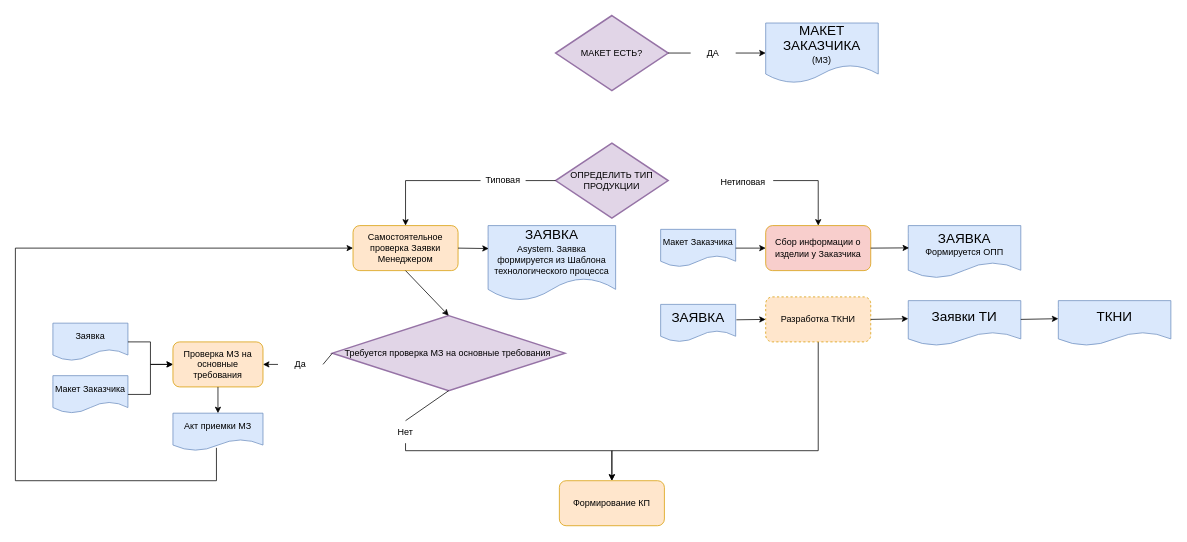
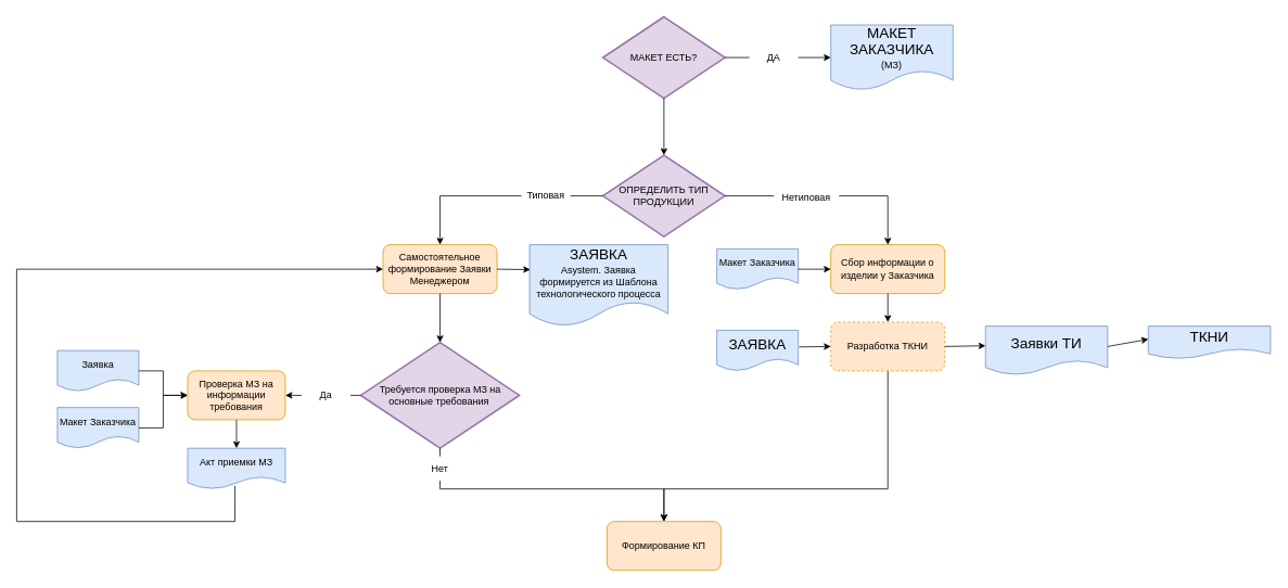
+ <mxCell id="8" value="" style="endArrow=classic;html=1;rounded=0;exitX=0.5;exitY=1;exitDx=0;exitDy=0;exitPerimeter=0;entryX=0.5;entryY=0;entryDx=0;entryDy=0;entryPerimeter=0;" parent="1" source="2" target="7" edge="1"><mxGeometry width="50" height="50" relative="1" as="geometry"><mxPoint x="840" y="350" as="sourcePoint" /><mxPoint x="890" y="300" as="targetPoint" /></mxGeometry></mxCell>
+ <mxCell id="46" value="" style="endArrow=none;html=1;rounded=0;fontSize=18;exitX=1;exitY=0.5;exitDx=0;exitDy=0;exitPerimeter=0;entryX=0;entryY=0.5;entryDx=0;entryDy=0;" edge="1" parent="1" source="7" target="45"><mxGeometry width="50" height="50" relative="1" as="geometry"><mxPoint x="890" y="240" as="sourcePoint" /><mxPoint x="1090" y="300" as="targetPoint" /><Array as="points" /></mxGeometry></mxCell>
- <mxCell id="9" value="Самостоятельное проверка Заявки Менеджером" style="rounded=1;whiteSpace=wrap;html=1;fillColor=#ffe6cc;strokeColor=#d79b00;" vertex="1" parent="1"><mxGeometry x="470" y="300" width="140" height="60" as="geometry" /></mxCell>
+ <mxCell id="9" value="Самостоятельное формирование Заявки Менеджером" style="rounded=1;whiteSpace=wrap;html=1;fillColor=#ffe6cc;strokeColor=#d79b00;" vertex="1" parent="1"><mxGeometry x="470" y="300" width="140" height="60" as="geometry" /></mxCell>
- <mxCell id="28" value="Сбор информации о изделии у Заказчика" style="rounded=1;whiteSpace=wrap;html=1;fillColor=#f8cecc;strokeColor=#d79b00;" vertex="1" parent="1"><mxGeometry x="1020" y="300" width="140" height="60" as="geometry" /></mxCell>
+ <mxCell id="28" value="Сбор информации о изделии у Заказчика" style="rounded=1;whiteSpace=wrap;html=1;fillColor=#ffe6cc;strokeColor=#d79b00;" vertex="1" parent="1"><mxGeometry x="1020" y="300" width="140" height="60" as="geometry" /></mxCell>
- <mxCell id="35" value="" style="endArrow=classic;html=1;rounded=0;fontSize=18;exitX=1;exitY=0.5;exitDx=0;exitDy=0;entryX=0.007;entryY=0.424;entryDx=0;entryDy=0;entryPerimeter=0;" edge="1" parent="1" source="28" target="29"><mxGeometry width="50" height="50" relative="1" as="geometry"><mxPoint x="1020" y="390" as="sourcePoint" /><mxPoint x="1070" y="340" as="targetPoint" /></mxGeometry></mxCell>
- <mxCell id="29" value="&lt;font style=&quot;font-size: 18px;&quot;&gt;ЗАЯВКА&lt;/font&gt;&lt;br&gt;Формируется ОПП" style="shape=document;whiteSpace=wrap;html=1;boundedLbl=1;fillColor=#dae8fc;strokeColor=#6c8ebf;" vertex="1" parent="1"><mxGeometry x="1210" y="300" width="150" height="70" as="geometry" /></mxCell>
+ <mxCell id="36" value="" style="endArrow=classic;html=1;rounded=0;fontSize=18;exitX=0.5;exitY=1;exitDx=0;exitDy=0;entryX=0.5;entryY=0;entryDx=0;entryDy=0;" edge="1" parent="1" source="28" target="31"><mxGeometry width="50" height="50" relative="1" as="geometry"><mxPoint x="1090" y="380" as="sourcePoint" /><mxPoint x="1140" y="330" as="targetPoint" /></mxGeometry></mxCell>
- <mxCell id="37" value="&lt;font style=&quot;font-size: 18px;&quot;&gt;ТКНИ&lt;/font&gt;" style="shape=document;whiteSpace=wrap;html=1;boundedLbl=1;fillColor=#dae8fc;strokeColor=#6c8ebf;" vertex="1" parent="1"><mxGeometry x="1410" y="400" width="150" height="60" as="geometry" /></mxCell>
+ <mxCell id="37" value="&lt;font style=&quot;font-size: 18px;&quot;&gt;ТКНИ&lt;/font&gt;" style="shape=document;whiteSpace=wrap;html=1;boundedLbl=1;fillColor=#dae8fc;strokeColor=#6c8ebf;" vertex="1" parent="1"><mxGeometry x="1410" y="400" width="150" height="40" as="geometry" /></mxCell>
- <mxCell id="15" value="Требуется проверка МЗ на основные требования&amp;nbsp;" style="strokeWidth=2;html=1;shape=mxgraph.flowchart.decision;whiteSpace=wrap;fillColor=#e1d5e7;strokeColor=#9673a6;" vertex="1" parent="1"><mxGeometry x="442.5" y="420" width="310" height="100" as="geometry" /></mxCell>
+ <mxCell id="15" value="Требуется проверка МЗ на основные требования&amp;nbsp;" style="strokeWidth=2;html=1;shape=mxgraph.flowchart.decision;whiteSpace=wrap;fillColor=#e1d5e7;strokeColor=#9673a6;" vertex="1" parent="1"><mxGeometry x="442.5" y="420" width="195" height="130" as="geometry" /></mxCell>
- <mxCell id="17" value="Проверка МЗ на основные требования" style="rounded=1;whiteSpace=wrap;html=1;fillColor=#ffe6cc;strokeColor=#d79b00;" vertex="1" parent="1"><mxGeometry x="230" y="455" width="120" height="60" as="geometry" /></mxCell>
+ <mxCell id="17" value="Проверка МЗ на информации требования" style="rounded=1;whiteSpace=wrap;html=1;fillColor=#ffe6cc;strokeColor=#d79b00;" vertex="1" parent="1"><mxGeometry x="230" y="455" width="120" height="60" as="geometry" /></mxCell>
